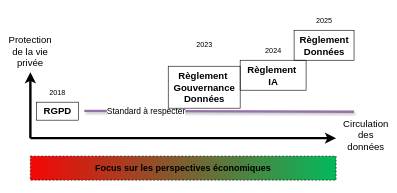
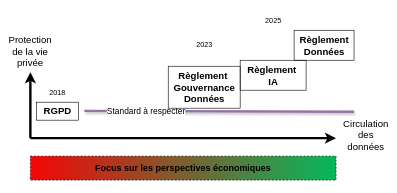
- <mxCell id="15" value="2025" style="text;html=1;align=center;verticalAlign=middle;resizable=0;points=[];autosize=1;strokeColor=none;fillColor=none;" vertex="1" parent="1"><mxGeometry x="515" y="20" width="50" height="30" as="geometry" /></mxCell>
+ <mxCell id="15" value="2025" style="text;html=1;align=center;verticalAlign=middle;resizable=0;points=[];autosize=1;strokeColor=none;fillColor=none;" vertex="1" parent="1"><mxGeometry x="430" y="20" width="50" height="30" as="geometry" /></mxCell>
- <mxCell id="14" value="2024" style="text;html=1;align=center;verticalAlign=middle;resizable=0;points=[];autosize=1;strokeColor=none;fillColor=none;" vertex="1" parent="1"><mxGeometry x="430" y="70" width="50" height="30" as="geometry" /></mxCell>
